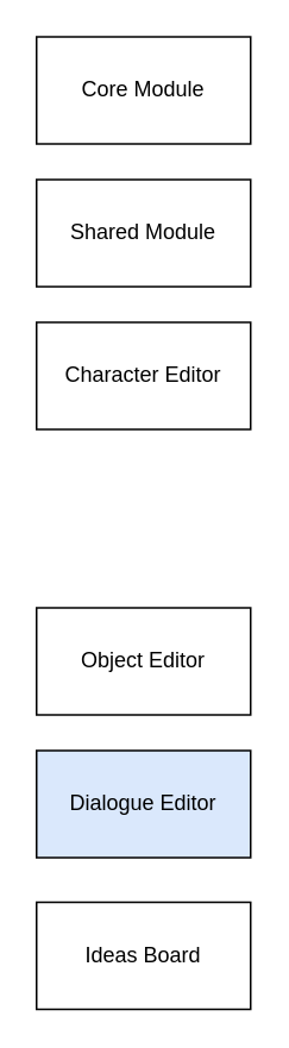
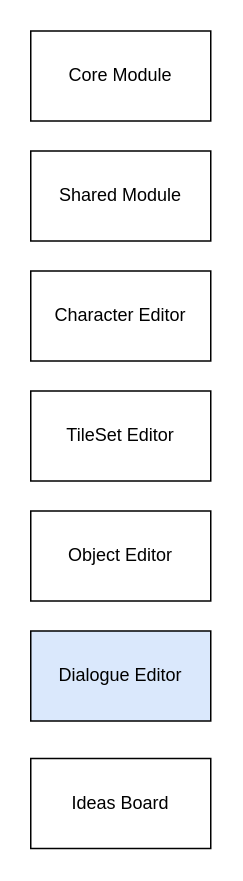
+ <mxCell id="5" value="TileSet Editor" style="rounded=0;whiteSpace=wrap;html=1;" vertex="1" parent="1"><mxGeometry x="20" y="260" width="120" height="60" as="geometry" /></mxCell>
